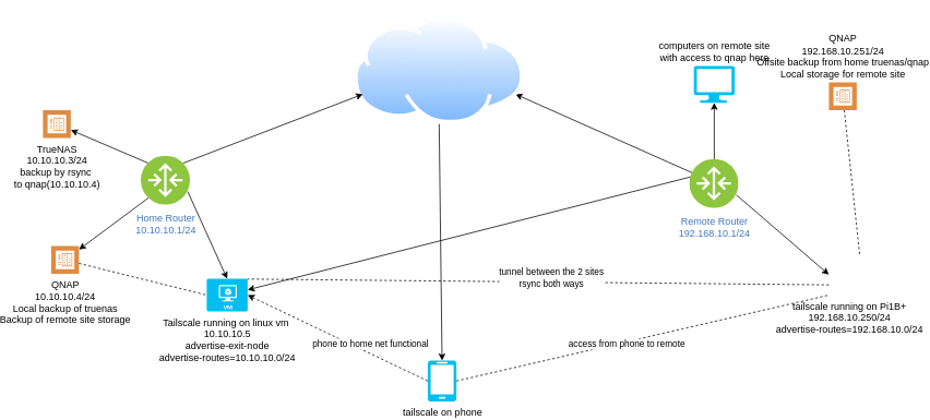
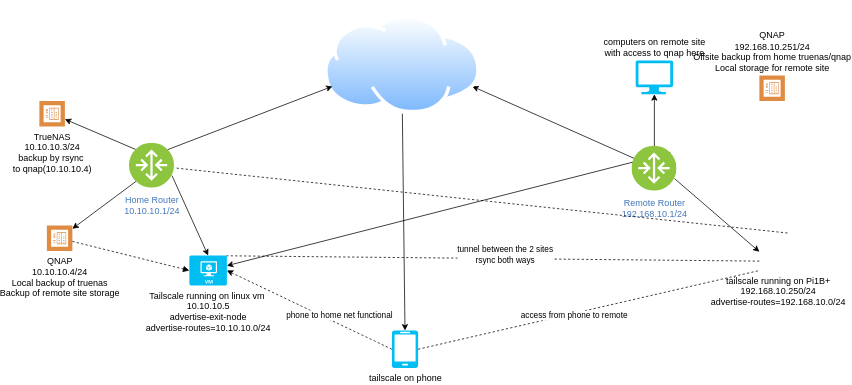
- <mxCell id="20" value="" style="endArrow=none;dashed=1;html=1;rounded=0;exitX=0.75;exitY=0;exitDx=0;exitDy=0;" edge="1" parent="1" source="9" target="10"><mxGeometry width="50" height="50" relative="1" as="geometry"><mxPoint x="960" y="260" as="sourcePoint" /><mxPoint x="990" y="210" as="targetPoint" /></mxGeometry></mxCell>
+ <mxCell id="20" value="" style="endArrow=none;dashed=1;html=1;rounded=0;exitX=0.75;exitY=0;exitDx=0;exitDy=0;" edge="1" parent="1" source="9" target="4"><mxGeometry width="50" height="50" relative="1" as="geometry"><mxPoint x="960" y="260" as="sourcePoint" /><mxPoint x="990" y="210" as="targetPoint" /></mxGeometry></mxCell>
- <mxCell id="17" value="" style="endArrow=none;dashed=1;html=1;rounded=0;entryX=0;entryY=0.5;entryDx=0;entryDy=0;entryPerimeter=0;" edge="1" parent="1" source="14" target="15"><mxGeometry width="50" height="50" relative="1" as="geometry"><mxPoint x="290" y="340" as="sourcePoint" /><mxPoint x="340" y="290" as="targetPoint" /></mxGeometry></mxCell>
+ <mxCell id="17" value="" style="endArrow=block;dashed=1;html=1;rounded=0;entryX=0;entryY=0.5;entryDx=0;entryDy=0;entryPerimeter=0;" edge="1" parent="1" source="14" target="15"><mxGeometry width="50" height="50" relative="1" as="geometry"><mxPoint x="290" y="340" as="sourcePoint" /><mxPoint x="340" y="290" as="targetPoint" /></mxGeometry></mxCell>
